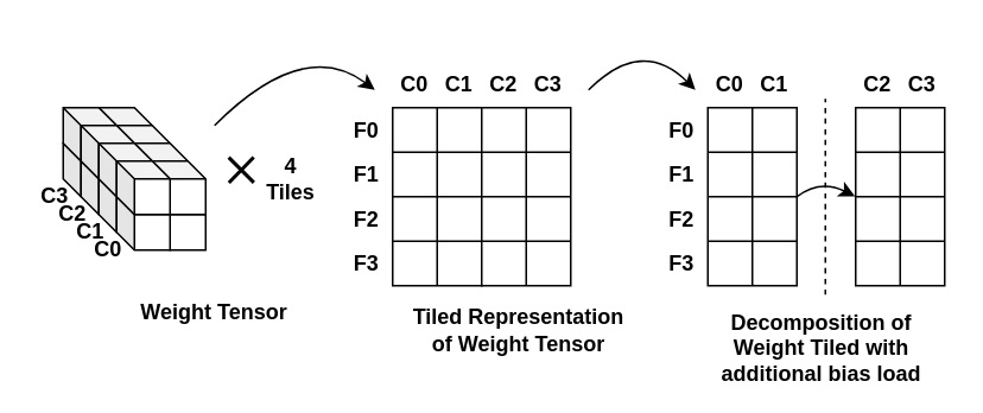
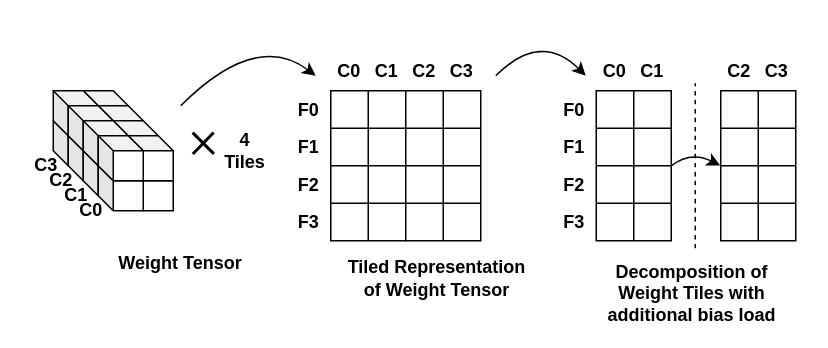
- <mxCell id="113" value="Decomposition of Weight Tiled with additional bias load" style="text;html=1;strokeColor=none;fillColor=none;align=center;verticalAlign=middle;whiteSpace=wrap;rounded=0;fontSize=12;fontStyle=1" vertex="1" parent="1"><mxGeometry x="395" y="180" width="132" height="30" as="geometry" /></mxCell>
+ <mxCell id="113" value="Decomposition of Weight Tiles with additional bias load" style="text;html=1;strokeColor=none;fillColor=none;align=center;verticalAlign=middle;whiteSpace=wrap;rounded=0;fontSize=12;fontStyle=1" vertex="1" parent="1"><mxGeometry x="395" y="180" width="132" height="30" as="geometry" /></mxCell>
